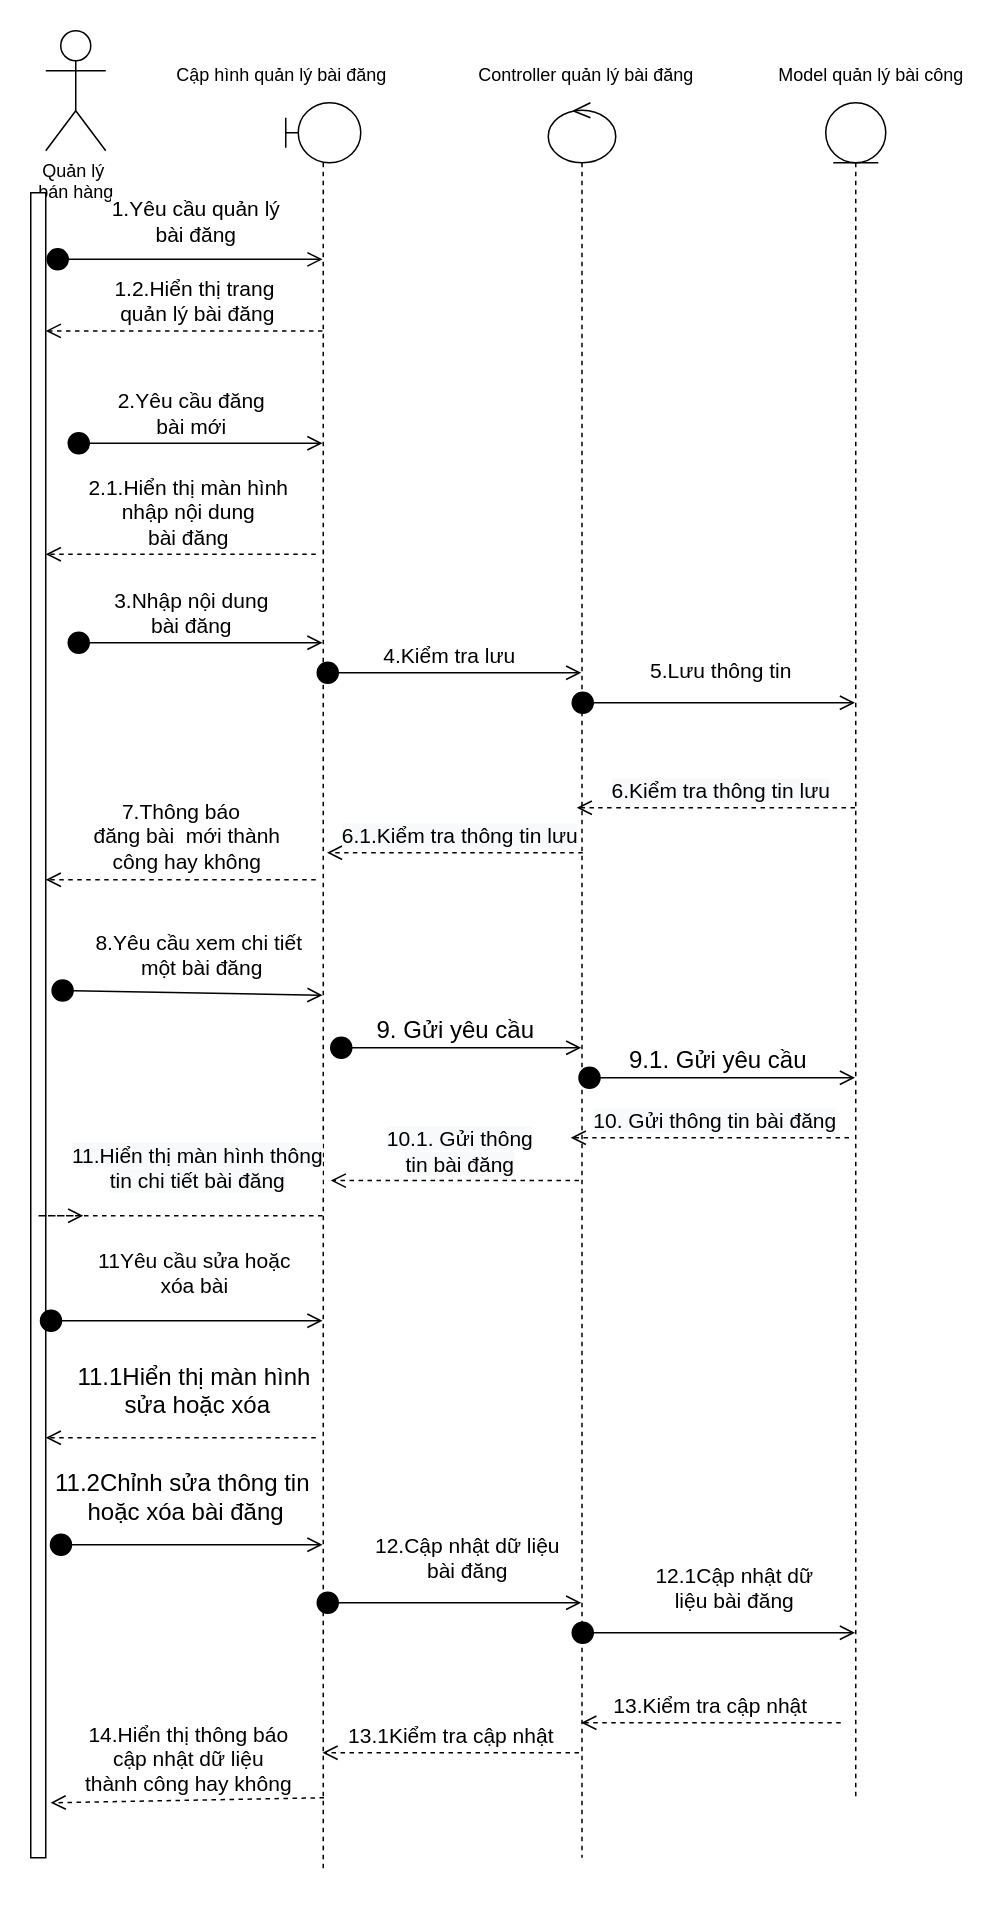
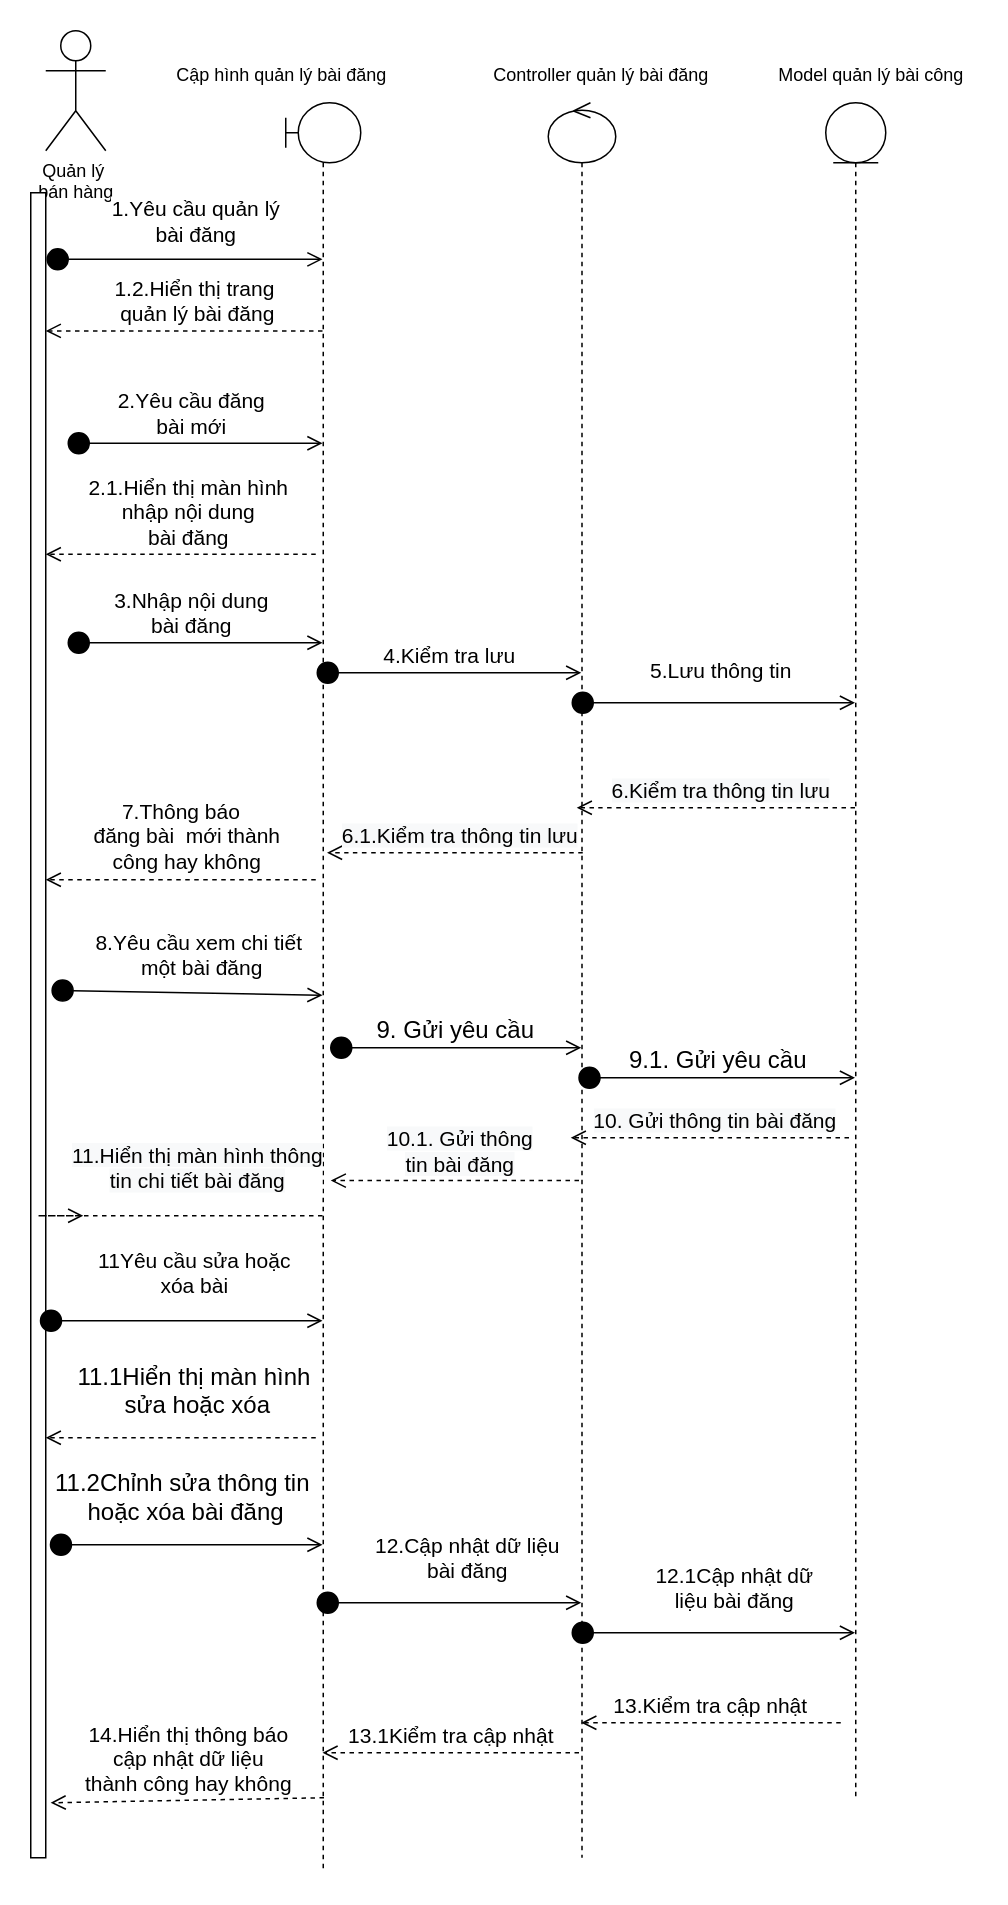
- <mxCell id="8" value="Controller quản lý bài đăng" style="text;html=1;align=center;verticalAlign=middle;resizable=0;points=[];autosize=1;" vertex="1" parent="1"><mxGeometry x="310" y="40" width="160" height="20" as="geometry" /></mxCell>
+ <mxCell id="8" value="Controller quản lý bài đăng" style="text;html=1;align=center;verticalAlign=middle;resizable=0;points=[];autosize=1;" vertex="1" parent="1"><mxGeometry x="320" y="40" width="160" height="20" as="geometry" /></mxCell>
